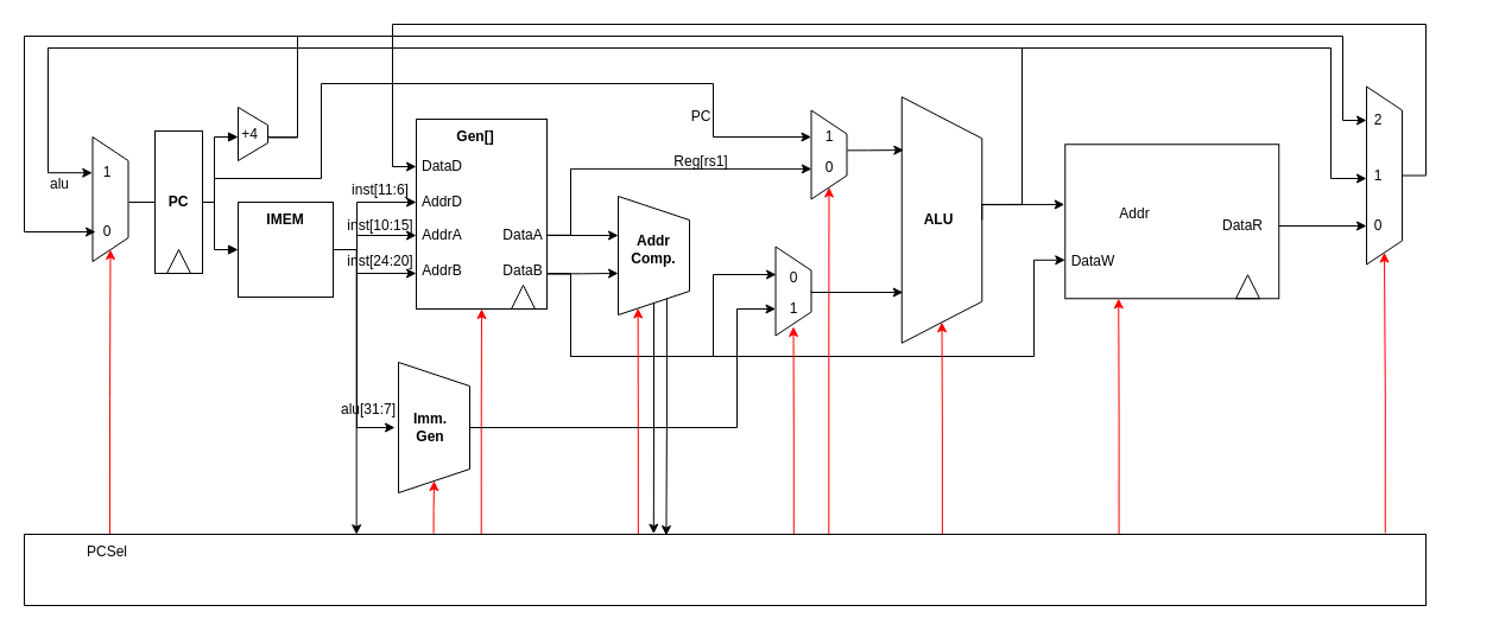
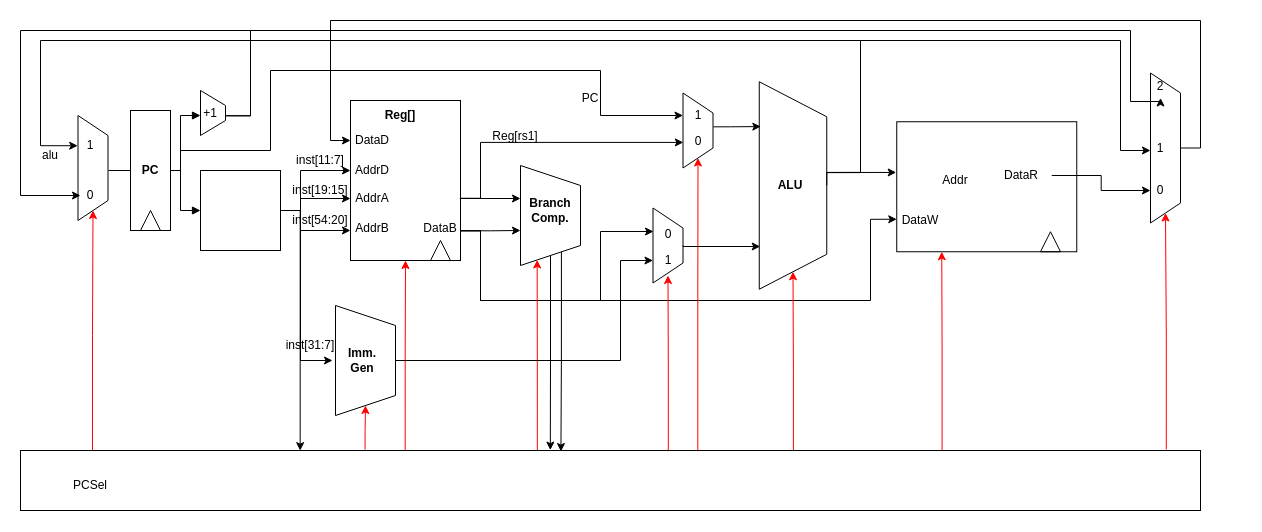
- <mxCell id="69" value="2" style="text;html=1;strokeColor=none;fillColor=none;align=center;verticalAlign=middle;whiteSpace=wrap;rounded=0;" vertex="1" parent="1"><mxGeometry x="1150" y="90" width="20" height="22.5" as="geometry" /></mxCell>
+ <mxCell id="69" value="2" style="text;html=1;strokeColor=none;fillColor=none;align=center;verticalAlign=middle;whiteSpace=wrap;rounded=0;" vertex="1" parent="1"><mxGeometry x="1150" y="75" width="20" height="22.5" as="geometry" /></mxCell>
- <mxCell id="11" value="+4" style="text;html=1;strokeColor=none;fillColor=none;align=center;verticalAlign=middle;whiteSpace=wrap;rounded=0;" vertex="1" parent="1"><mxGeometry x="200" y="97.5" width="20" height="30" as="geometry" /></mxCell>
+ <mxCell id="11" value="+1" style="text;html=1;strokeColor=none;fillColor=none;align=center;verticalAlign=middle;whiteSpace=wrap;rounded=0;" vertex="1" parent="1"><mxGeometry x="200" y="97.5" width="20" height="30" as="geometry" /></mxCell>
- <mxCell id="26" value="&lt;b&gt;Gen[]&lt;/b&gt;" style="text;html=1;strokeColor=none;fillColor=none;align=center;verticalAlign=middle;whiteSpace=wrap;rounded=0;" vertex="1" parent="1"><mxGeometry x="370" y="100" width="60" height="30" as="geometry" /></mxCell>
+ <mxCell id="26" value="&lt;b&gt;Reg[]&lt;/b&gt;" style="text;html=1;strokeColor=none;fillColor=none;align=center;verticalAlign=middle;whiteSpace=wrap;rounded=0;" vertex="1" parent="1"><mxGeometry x="370" y="100" width="60" height="30" as="geometry" /></mxCell>
- <mxCell id="80" value="Reg[rs1]" style="text;html=1;strokeColor=none;fillColor=none;align=center;verticalAlign=middle;whiteSpace=wrap;rounded=0;" vertex="1" parent="1"><mxGeometry x="560" y="121.25" width="60" height="30" as="geometry" /></mxCell>
+ <mxCell id="80" value="Reg[rs1]" style="text;html=1;strokeColor=none;fillColor=none;align=center;verticalAlign=middle;whiteSpace=wrap;rounded=0;" vertex="1" parent="1"><mxGeometry x="485" y="121.25" width="60" height="30" as="geometry" /></mxCell>
- <mxCell id="81" value="inst[11:6]" style="text;html=1;strokeColor=none;fillColor=none;align=center;verticalAlign=middle;whiteSpace=wrap;rounded=0;" vertex="1" parent="1"><mxGeometry x="290" y="145" width="60" height="30" as="geometry" /></mxCell>
+ <mxCell id="81" value="inst[11:7]" style="text;html=1;strokeColor=none;fillColor=none;align=center;verticalAlign=middle;whiteSpace=wrap;rounded=0;" vertex="1" parent="1"><mxGeometry x="290" y="145" width="60" height="30" as="geometry" /></mxCell>
- <mxCell id="18" value="&lt;b&gt;IMEM&lt;/b&gt;" style="text;html=1;strokeColor=none;fillColor=none;align=center;verticalAlign=middle;whiteSpace=wrap;rounded=0;" vertex="1" parent="1"><mxGeometry x="210" y="170" width="60" height="30" as="geometry" /></mxCell>
- <mxCell id="82" value="inst[10:15]" style="text;html=1;strokeColor=none;fillColor=none;align=center;verticalAlign=middle;whiteSpace=wrap;rounded=0;" vertex="1" parent="1"><mxGeometry x="290" y="175" width="60" height="30" as="geometry" /></mxCell>
+ <mxCell id="82" value="inst[19:15]" style="text;html=1;strokeColor=none;fillColor=none;align=center;verticalAlign=middle;whiteSpace=wrap;rounded=0;" vertex="1" parent="1"><mxGeometry x="290" y="175" width="60" height="30" as="geometry" /></mxCell>
- <mxCell id="75" value="DataR" style="text;html=1;strokeColor=none;fillColor=none;align=center;verticalAlign=middle;whiteSpace=wrap;rounded=0;" vertex="1" parent="1"><mxGeometry x="1016.25" y="175" width="60" height="30" as="geometry" /></mxCell>
+ <mxCell id="75" value="DataR" style="text;html=1;strokeColor=none;fillColor=none;align=center;verticalAlign=middle;whiteSpace=wrap;rounded=0;" vertex="1" parent="1"><mxGeometry x="991.25" y="160" width="60" height="30" as="geometry" /></mxCell>
- <mxCell id="31" value="DataA" style="text;html=1;strokeColor=none;fillColor=none;align=center;verticalAlign=middle;whiteSpace=wrap;rounded=0;" vertex="1" parent="1"><mxGeometry x="430" y="182.5" width="20" height="30" as="geometry" /></mxCell>
- <mxCell id="52" value="&lt;b&gt;Addr&lt;br&gt;Comp.&lt;/b&gt;" style="text;html=1;strokeColor=none;fillColor=none;align=center;verticalAlign=middle;whiteSpace=wrap;rounded=0;" vertex="1" parent="1"><mxGeometry x="520" y="195" width="60" height="30" as="geometry" /></mxCell>
+ <mxCell id="52" value="&lt;b&gt;Branch&lt;br&gt;Comp.&lt;/b&gt;" style="text;html=1;strokeColor=none;fillColor=none;align=center;verticalAlign=middle;whiteSpace=wrap;rounded=0;" vertex="1" parent="1"><mxGeometry x="520" y="195" width="60" height="30" as="geometry" /></mxCell>
- <mxCell id="83" value="inst[24:20]" style="text;html=1;strokeColor=none;fillColor=none;align=center;verticalAlign=middle;whiteSpace=wrap;rounded=0;" vertex="1" parent="1"><mxGeometry x="290" y="205" width="60" height="30" as="geometry" /></mxCell>
+ <mxCell id="83" value="inst[54:20]" style="text;html=1;strokeColor=none;fillColor=none;align=center;verticalAlign=middle;whiteSpace=wrap;rounded=0;" vertex="1" parent="1"><mxGeometry x="290" y="205" width="60" height="30" as="geometry" /></mxCell>
- <mxCell id="84" value="alu[31:7]" style="text;html=1;strokeColor=none;fillColor=none;align=center;verticalAlign=middle;whiteSpace=wrap;rounded=0;" vertex="1" parent="1"><mxGeometry x="280" y="330" width="60" height="30" as="geometry" /></mxCell>
+ <mxCell id="84" value="inst[31:7]" style="text;html=1;strokeColor=none;fillColor=none;align=center;verticalAlign=middle;whiteSpace=wrap;rounded=0;" vertex="1" parent="1"><mxGeometry x="280" y="330" width="60" height="30" as="geometry" /></mxCell>
- <mxCell id="78" value="PCSel" style="text;html=1;strokeColor=none;fillColor=none;align=center;verticalAlign=middle;whiteSpace=wrap;rounded=0;" vertex="1" parent="1"><mxGeometry x="60" y="450" width="60" height="30" as="geometry" /></mxCell>
+ <mxCell id="78" value="PCSel" style="text;html=1;strokeColor=none;fillColor=none;align=center;verticalAlign=middle;whiteSpace=wrap;rounded=0;" vertex="1" parent="1"><mxGeometry x="60" y="470" width="60" height="30" as="geometry" /></mxCell>
